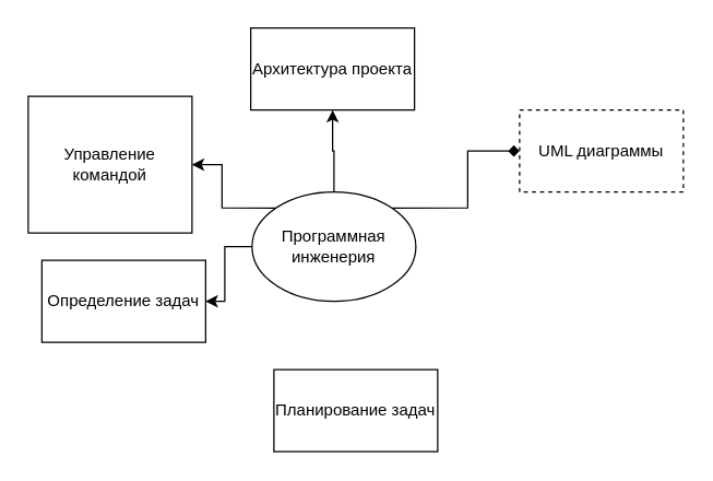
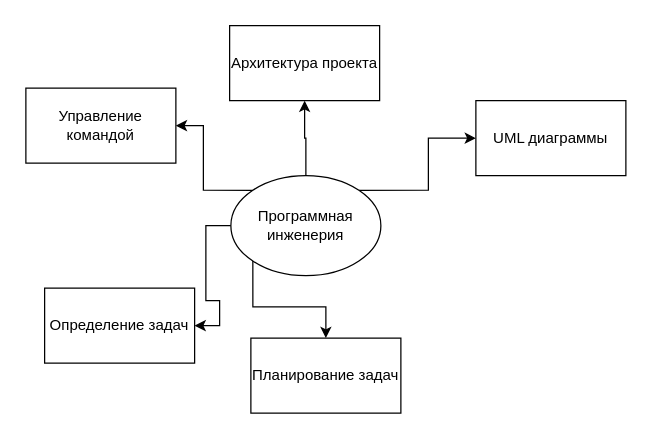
- <mxCell id="2" style="edgeStyle=orthogonalEdgeStyle;rounded=0;orthogonalLoop=1;jettySize=auto;html=1;exitX=1;exitY=0;exitDx=0;exitDy=0;endArrow=diamond;" parent="1" source="7" target="8" edge="1"><mxGeometry relative="1" as="geometry" /></mxCell>
+ <mxCell id="2" style="edgeStyle=orthogonalEdgeStyle;rounded=0;orthogonalLoop=1;jettySize=auto;html=1;exitX=1;exitY=0;exitDx=0;exitDy=0;" parent="1" source="7" target="8" edge="1"><mxGeometry relative="1" as="geometry" /></mxCell>
- <mxCell id="8" value="UML диаграммы" style="rounded=0;whiteSpace=wrap;html=1;dashed=1;" parent="1" vertex="1"><mxGeometry x="380" y="80" width="120" height="60" as="geometry" /></mxCell>
+ <mxCell id="8" value="UML диаграммы" style="rounded=0;whiteSpace=wrap;html=1;" parent="1" vertex="1"><mxGeometry x="380" y="80" width="120" height="60" as="geometry" /></mxCell>
- <mxCell id="9" value="Управление командой" style="rounded=0;whiteSpace=wrap;html=1;" vertex="1" parent="1"><mxGeometry x="20" y="70" width="120" height="100" as="geometry" /></mxCell>
+ <mxCell id="9" value="Управление командой" style="rounded=0;whiteSpace=wrap;html=1;" vertex="1" parent="1"><mxGeometry x="20" y="70" width="120" height="60" as="geometry" /></mxCell>
- <mxCell id="10" value="Определение задач" style="rounded=0;whiteSpace=wrap;html=1;" vertex="1" parent="1"><mxGeometry x="30" y="190" width="120" height="60" as="geometry" /></mxCell>
+ <mxCell id="10" value="Определение задач" style="rounded=0;whiteSpace=wrap;html=1;" vertex="1" parent="1"><mxGeometry x="35" y="230" width="120" height="60" as="geometry" /></mxCell>
+ <mxCell id="5" style="edgeStyle=orthogonalEdgeStyle;rounded=0;orthogonalLoop=1;jettySize=auto;html=1;exitX=0;exitY=1;exitDx=0;exitDy=0;entryX=0.5;entryY=0;entryDx=0;entryDy=0;" edge="1" parent="1" source="7" target="11"><mxGeometry relative="1" as="geometry" /></mxCell>
